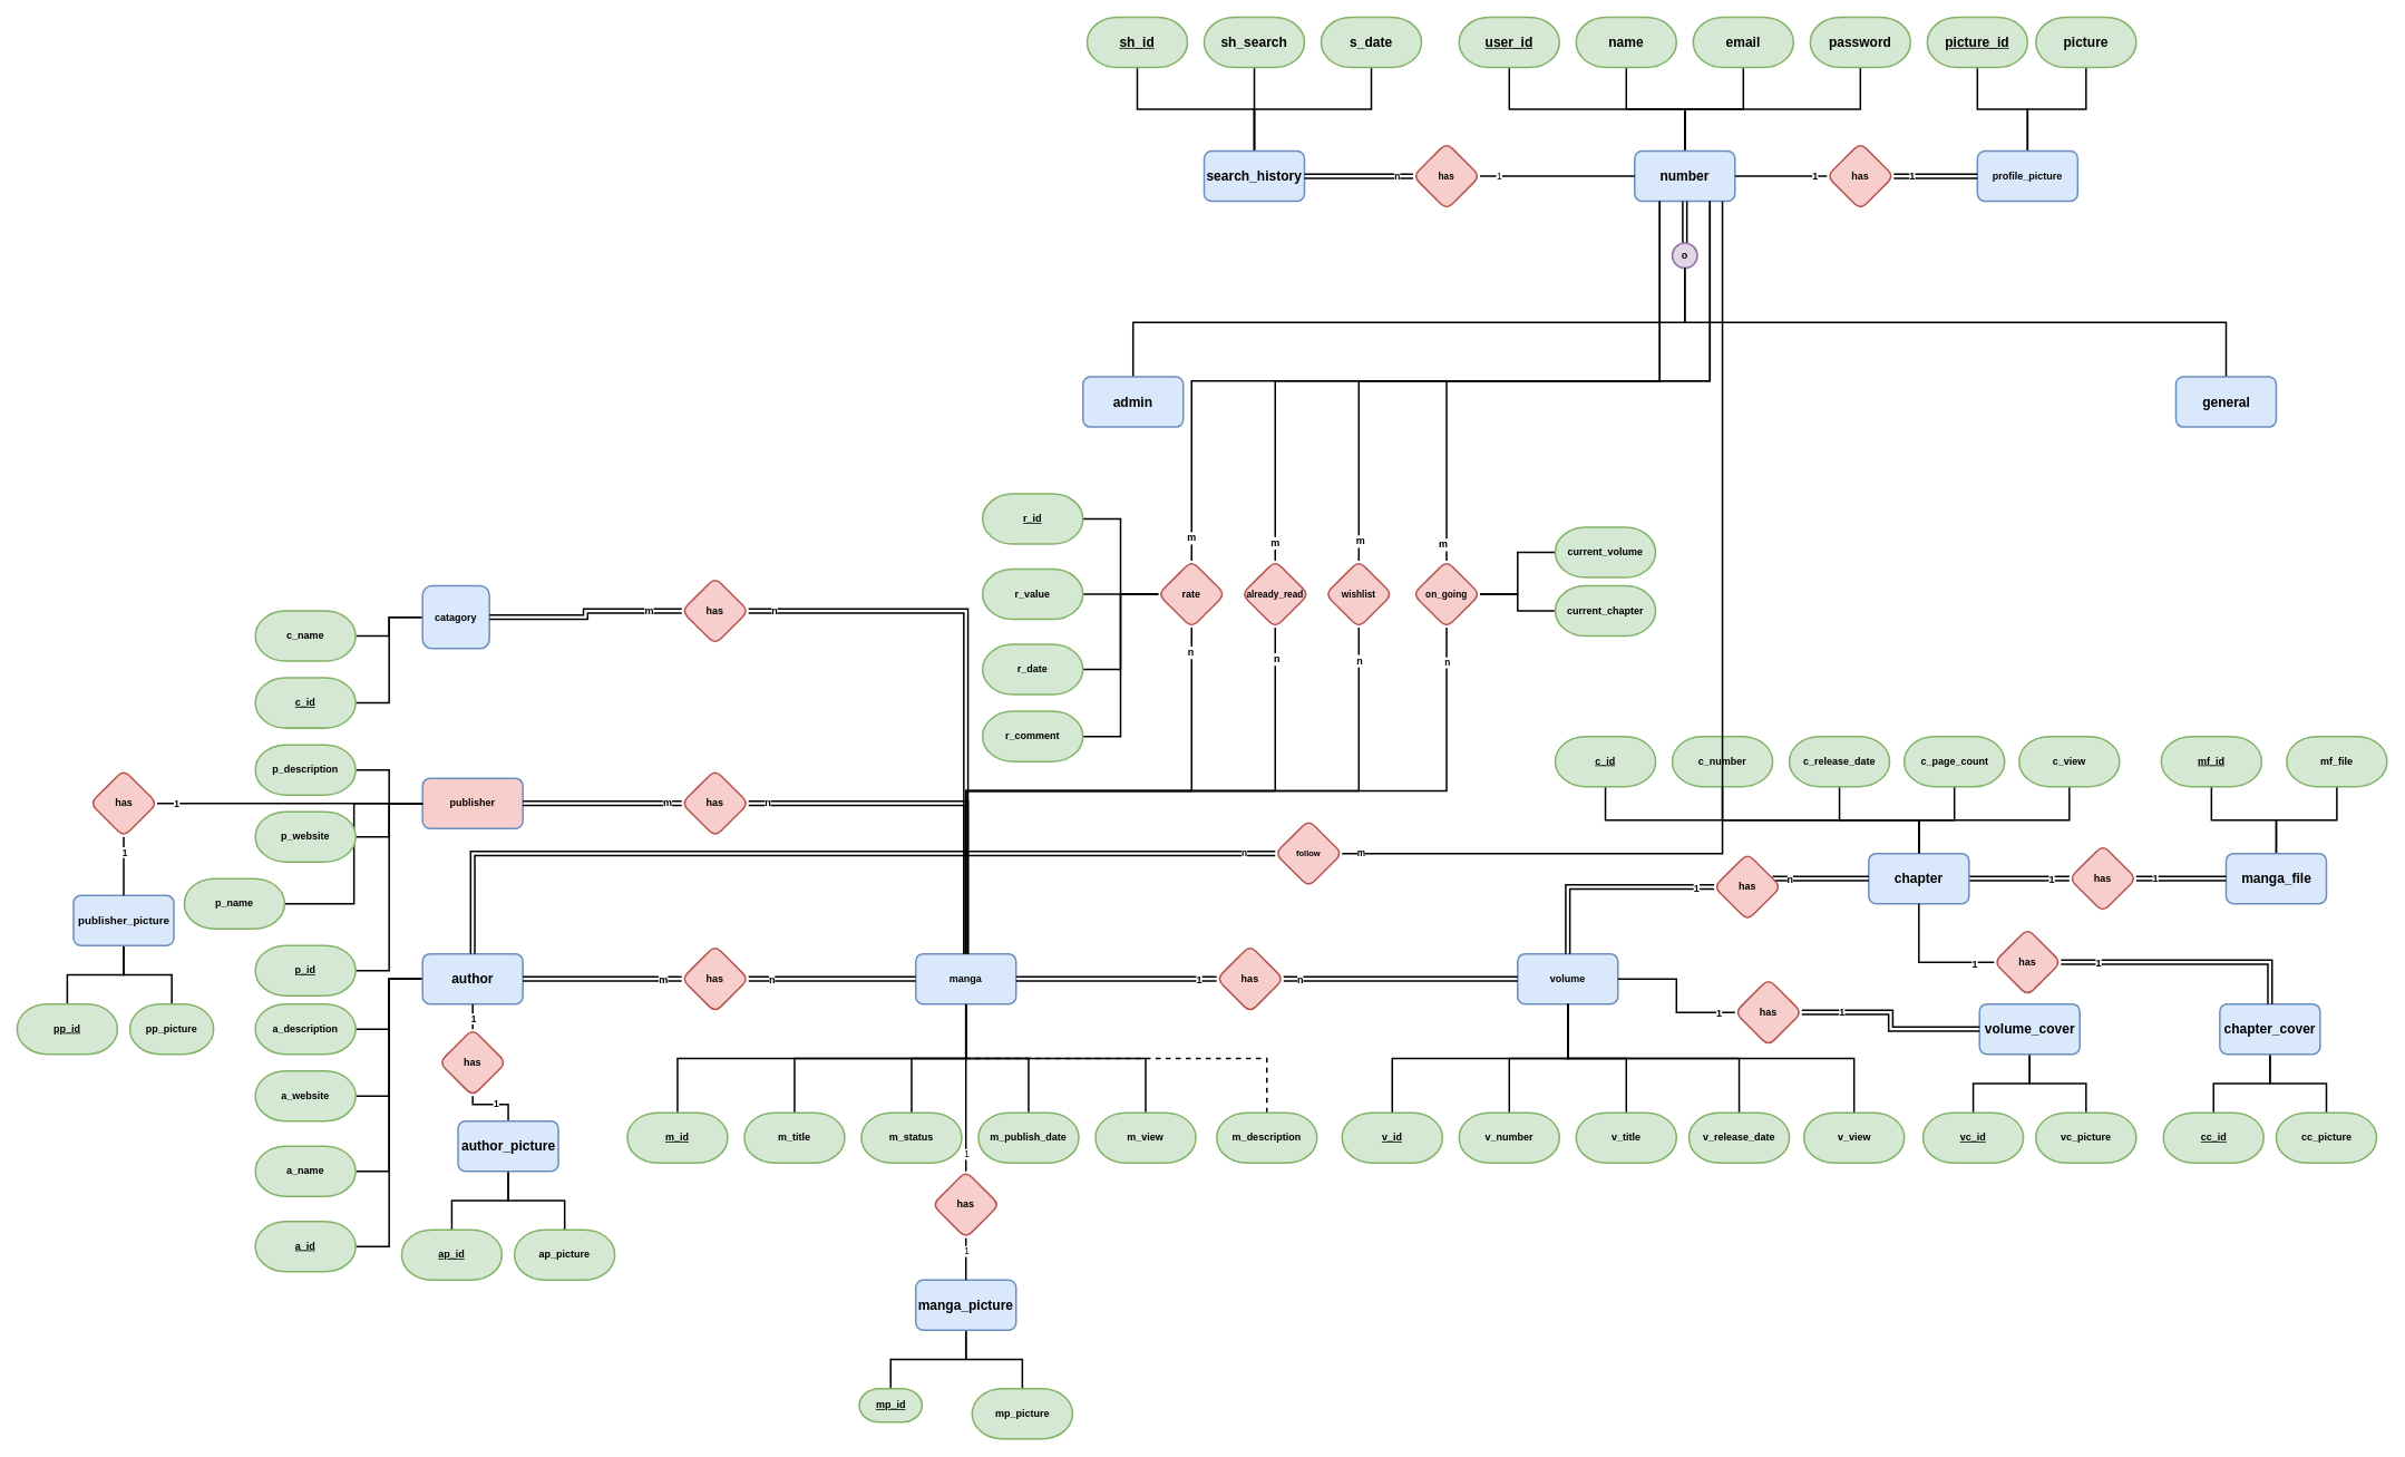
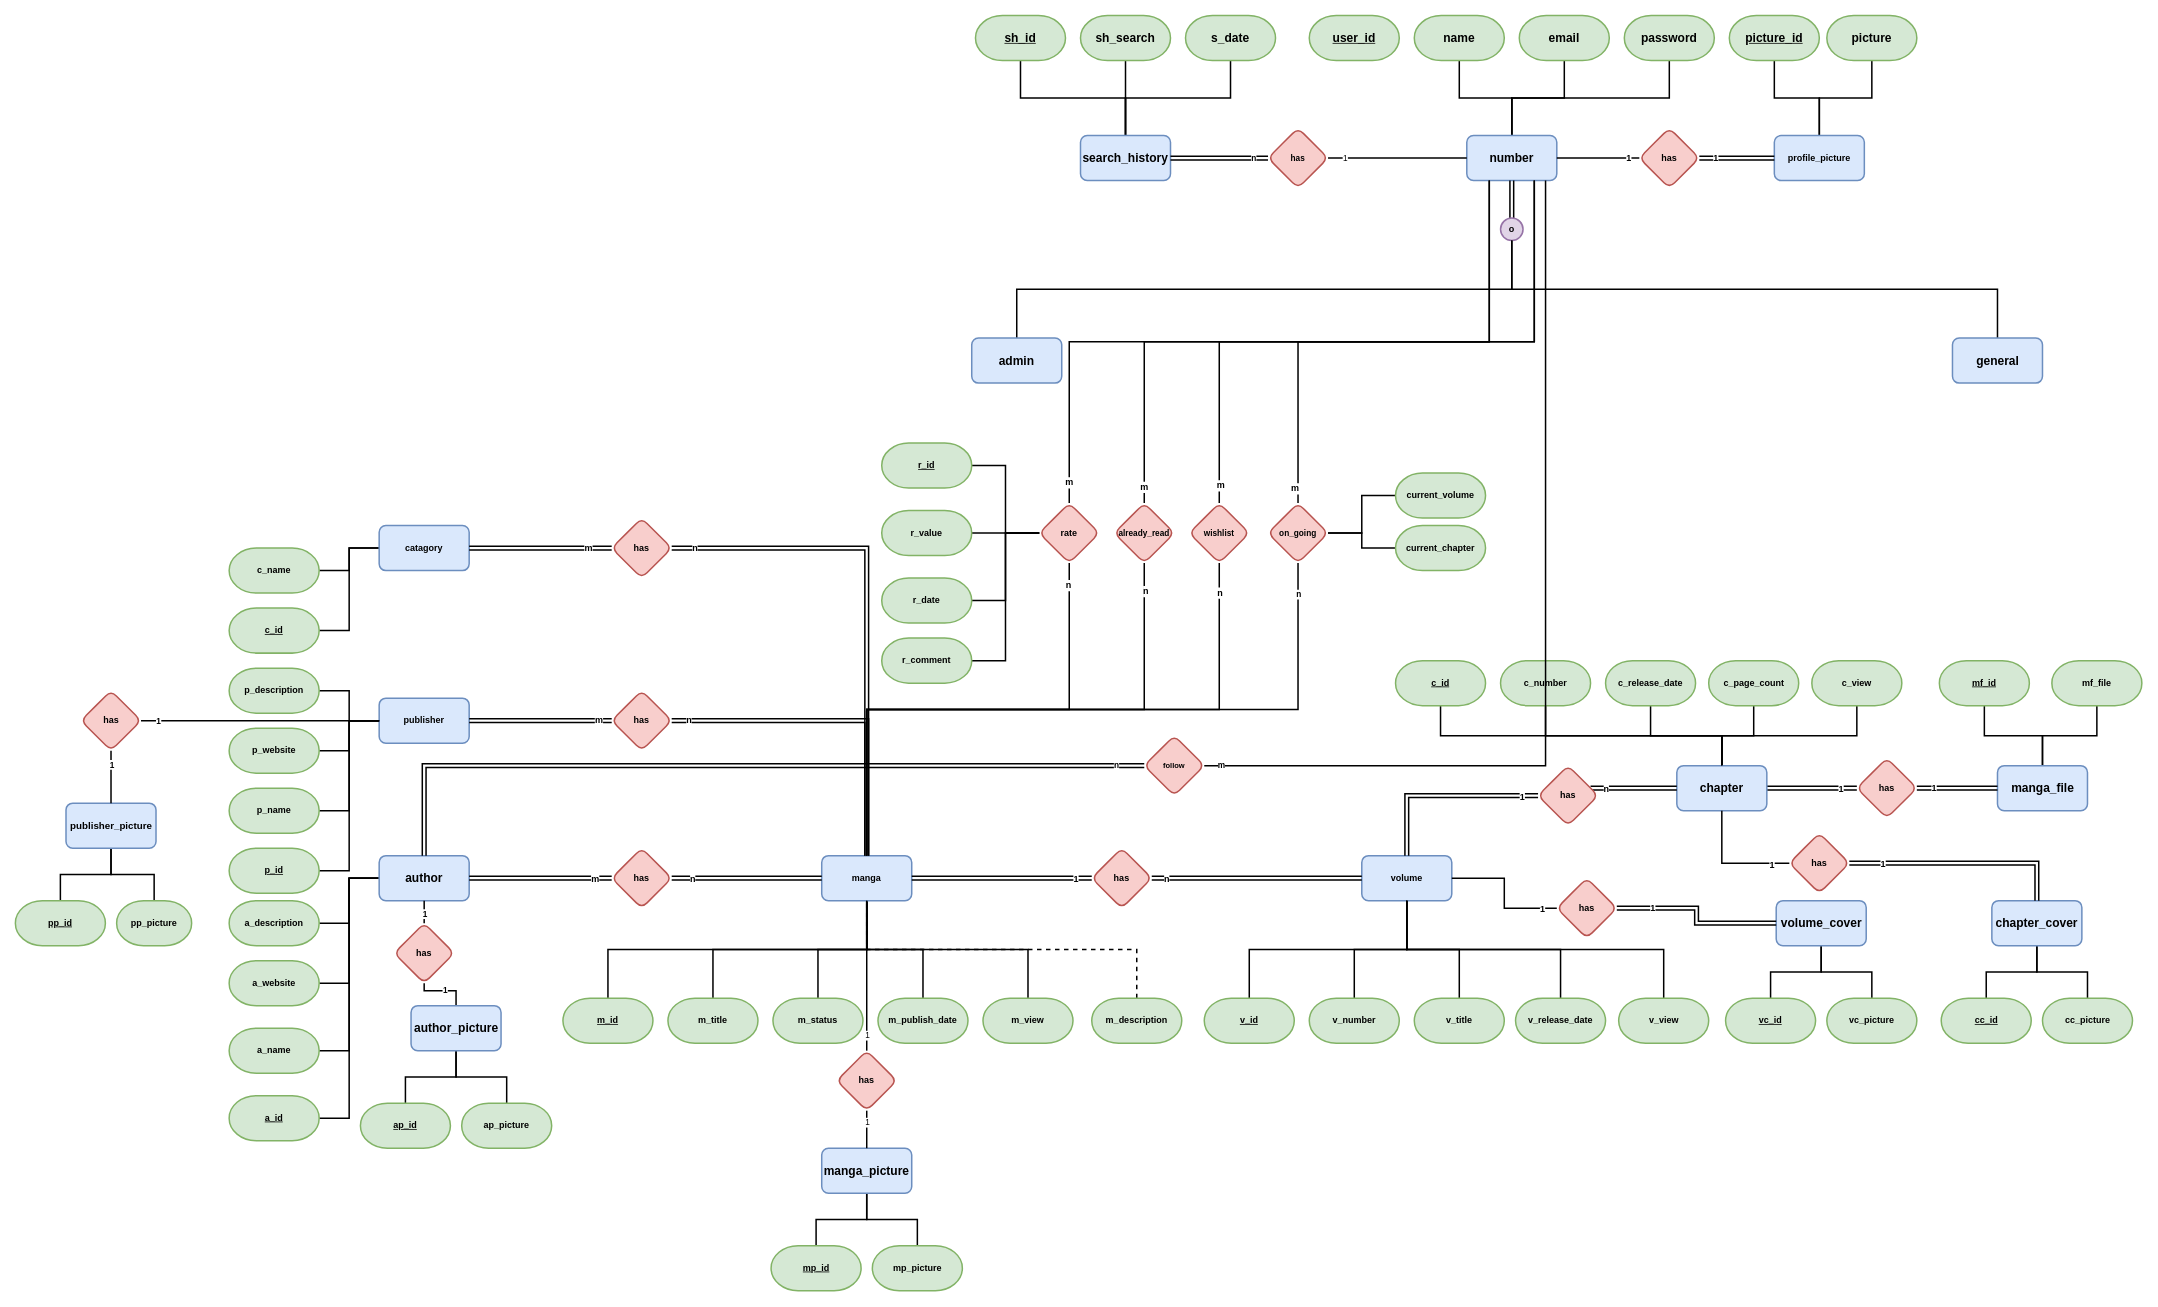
- <mxCell id="2" style="edgeStyle=elbowEdgeStyle;rounded=0;orthogonalLoop=1;jettySize=auto;html=1;fontFamily=Helvetica;fontSize=12;fontColor=default;endArrow=none;endFill=0;strokeWidth=2;elbow=vertical;fontStyle=1" parent="1" source="6" target="7" edge="1"><mxGeometry relative="1" as="geometry" /></mxCell>
- <mxCell id="109" value="&lt;span&gt;catagory&lt;/span&gt;" style="rounded=1;whiteSpace=wrap;html=1;fillColor=#dae8fc;strokeColor=#6c8ebf;strokeWidth=2;fontStyle=1" parent="1" vertex="1"><mxGeometry x="505" y="700" width="80" height="75" as="geometry" /></mxCell>
+ <mxCell id="109" value="&lt;span&gt;catagory&lt;/span&gt;" style="rounded=1;whiteSpace=wrap;html=1;fillColor=#dae8fc;strokeColor=#6c8ebf;strokeWidth=2;fontStyle=1" parent="1" vertex="1"><mxGeometry x="505" y="700" width="120" height="60" as="geometry" /></mxCell>
- <mxCell id="106" value="&lt;span&gt;publisher&lt;/span&gt;" style="rounded=1;whiteSpace=wrap;html=1;fillColor=#f8cecc;strokeColor=#6c8ebf;strokeWidth=2;fontStyle=1;" parent="1" vertex="1"><mxGeometry x="505" y="930" width="120" height="60" as="geometry" /></mxCell>
+ <mxCell id="106" value="&lt;span&gt;publisher&lt;/span&gt;" style="rounded=1;whiteSpace=wrap;html=1;fillColor=#dae8fc;strokeColor=#6c8ebf;strokeWidth=2;fontStyle=1" parent="1" vertex="1"><mxGeometry x="505" y="930" width="120" height="60" as="geometry" /></mxCell>
- <mxCell id="131" value="p_name" style="rounded=1;whiteSpace=wrap;html=1;arcSize=60;strokeColor=#82b366;strokeWidth=2;align=center;verticalAlign=middle;fontFamily=Helvetica;fontSize=12;fontColor=default;fillColor=#d5e8d4;fontStyle=1" parent="1" vertex="1"><mxGeometry x="220" y="1050" width="120" height="60" as="geometry" /></mxCell>
+ <mxCell id="131" value="p_name" style="rounded=1;whiteSpace=wrap;html=1;arcSize=60;strokeColor=#82b366;strokeWidth=2;align=center;verticalAlign=middle;fontFamily=Helvetica;fontSize=12;fontColor=default;fillColor=#d5e8d4;fontStyle=1" parent="1" vertex="1"><mxGeometry x="305" y="1050" width="120" height="60" as="geometry" /></mxCell>
- <mxCell id="195" value="&lt;u&gt;mp_id&lt;/u&gt;" style="rounded=1;whiteSpace=wrap;html=1;arcSize=60;strokeColor=#82b366;strokeWidth=2;align=center;verticalAlign=middle;fontFamily=Helvetica;fontSize=12;fontColor=default;fillColor=#d5e8d4;fontStyle=1" parent="1" vertex="1"><mxGeometry x="1027.5" y="1660" width="75" height="40" as="geometry" /></mxCell>
+ <mxCell id="195" value="&lt;u&gt;mp_id&lt;/u&gt;" style="rounded=1;whiteSpace=wrap;html=1;arcSize=60;strokeColor=#82b366;strokeWidth=2;align=center;verticalAlign=middle;fontFamily=Helvetica;fontSize=12;fontColor=default;fillColor=#d5e8d4;fontStyle=1" parent="1" vertex="1"><mxGeometry x="1027.5" y="1660" width="120" height="60" as="geometry" /></mxCell>
